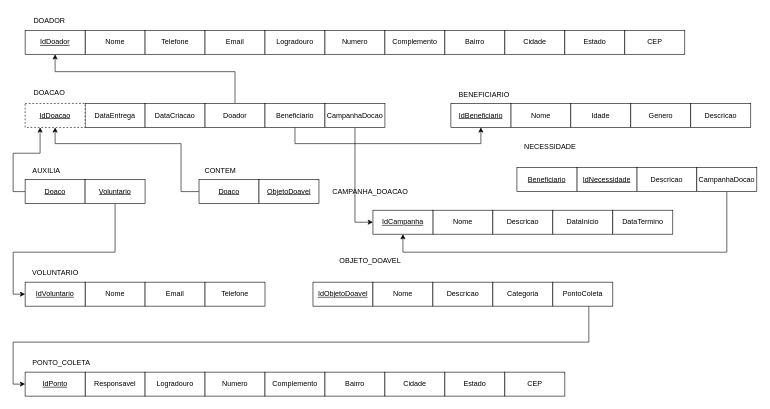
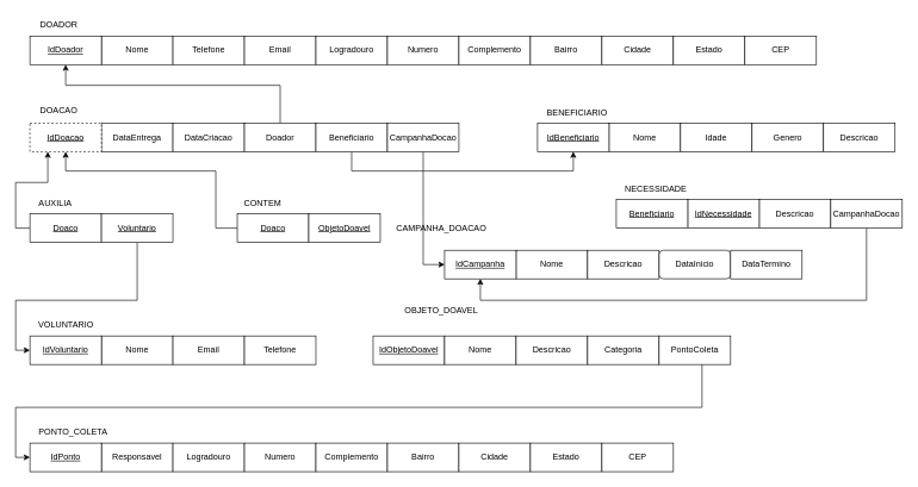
- <mxCell id="21" value="NECESSIDADE" style="text;html=1;align=center;verticalAlign=middle;resizable=0;points=[];autosize=1;strokeColor=none;fillColor=none;" vertex="1" parent="1"><mxGeometry x="861" y="229" width="110" height="30" as="geometry" /></mxCell>
+ <mxCell id="21" value="NECESSIDADE" style="text;html=1;align=center;verticalAlign=middle;resizable=0;points=[];autosize=1;strokeColor=none;fillColor=none;" vertex="1" parent="1"><mxGeometry x="861" y="249" width="110" height="30" as="geometry" /></mxCell>
- <mxCell id="24" value="DataInicio" style="whiteSpace=wrap;html=1;align=center;" vertex="1" parent="1"><mxGeometry x="920.89" y="350" width="100" height="40" as="geometry" /></mxCell>
+ <mxCell id="24" value="DataInicio" style="whiteSpace=wrap;html=1;align=center;rounded=1;" vertex="1" parent="1"><mxGeometry x="920.89" y="350" width="100" height="40" as="geometry" /></mxCell>
